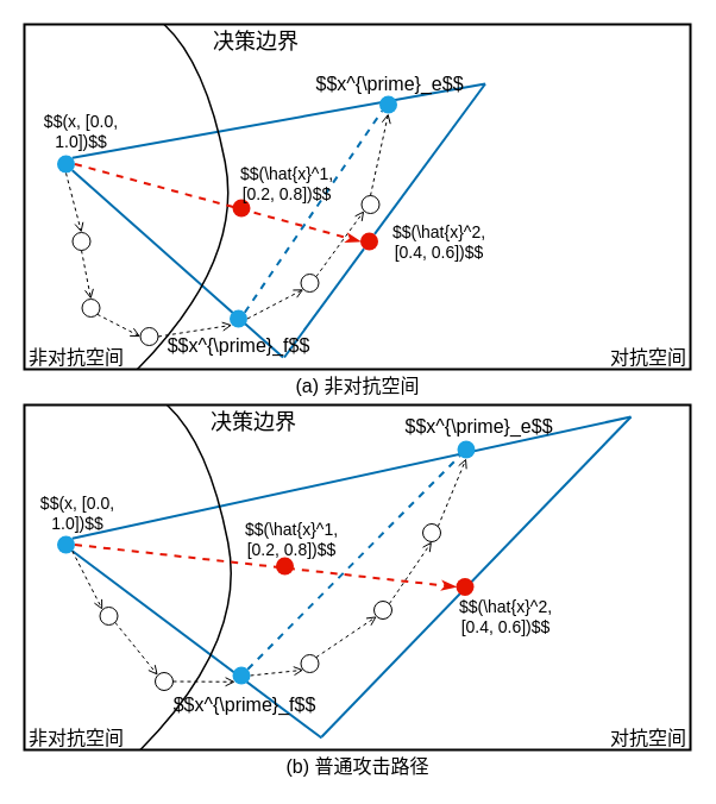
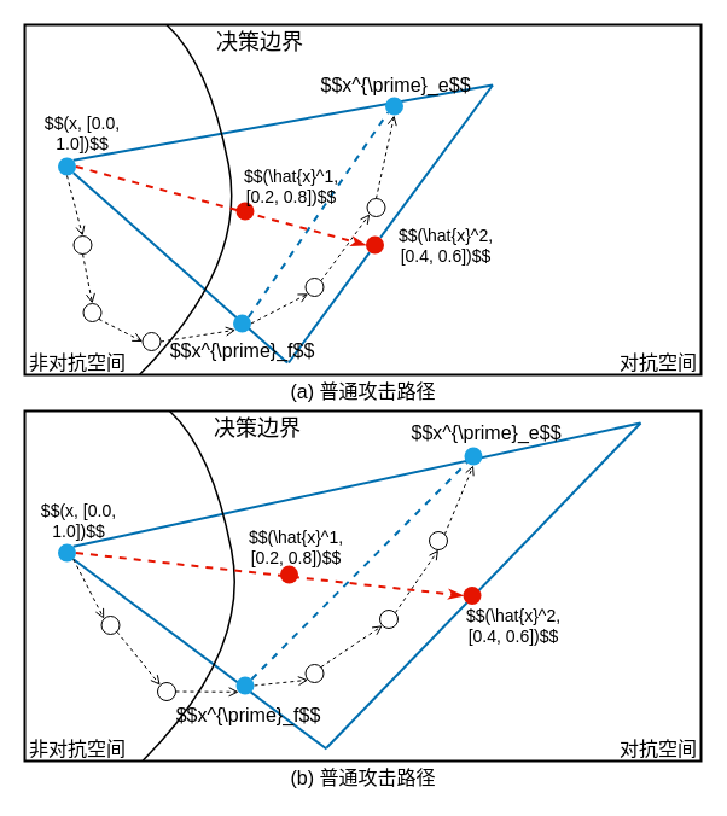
- <mxCell id="67" value="&lt;span style=&quot;font-size: 16px;&quot;&gt;(a) 非对抗空间&lt;/span&gt;" style="text;html=1;strokeColor=none;fillColor=none;align=center;verticalAlign=middle;whiteSpace=wrap;rounded=0;" vertex="1" parent="1"><mxGeometry x="235.75" y="314" width="128.5" height="20" as="geometry" /></mxCell>
+ <mxCell id="67" value="&lt;span style=&quot;font-size: 16px;&quot;&gt;(a) 普通攻击路径&lt;/span&gt;" style="text;html=1;strokeColor=none;fillColor=none;align=center;verticalAlign=middle;whiteSpace=wrap;rounded=0;" vertex="1" parent="1"><mxGeometry x="235.75" y="314" width="128.5" height="20" as="geometry" /></mxCell>
